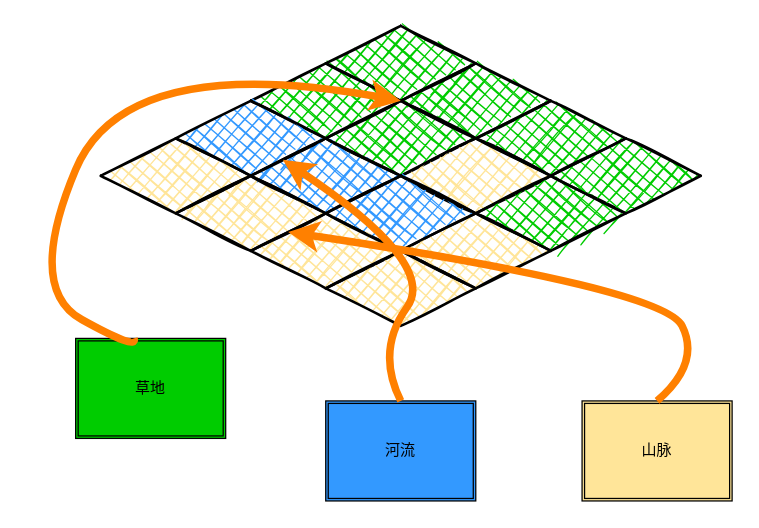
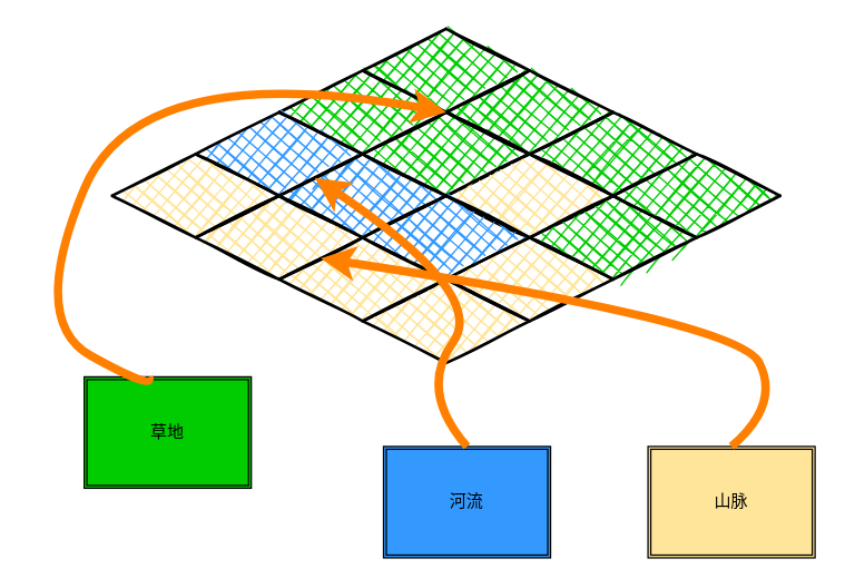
- <mxCell id="3" value="河流" style="shape=ext;double=1;rounded=0;whiteSpace=wrap;html=1;fillColor=#3399FF;" vertex="1" parent="1"><mxGeometry x="260" y="320" width="120" height="80" as="geometry" /></mxCell>
+ <mxCell id="3" value="河流" style="shape=ext;double=1;rounded=0;whiteSpace=wrap;html=1;fillColor=#3399FF;" vertex="1" parent="1"><mxGeometry x="275" y="320" width="120" height="80" as="geometry" /></mxCell>
